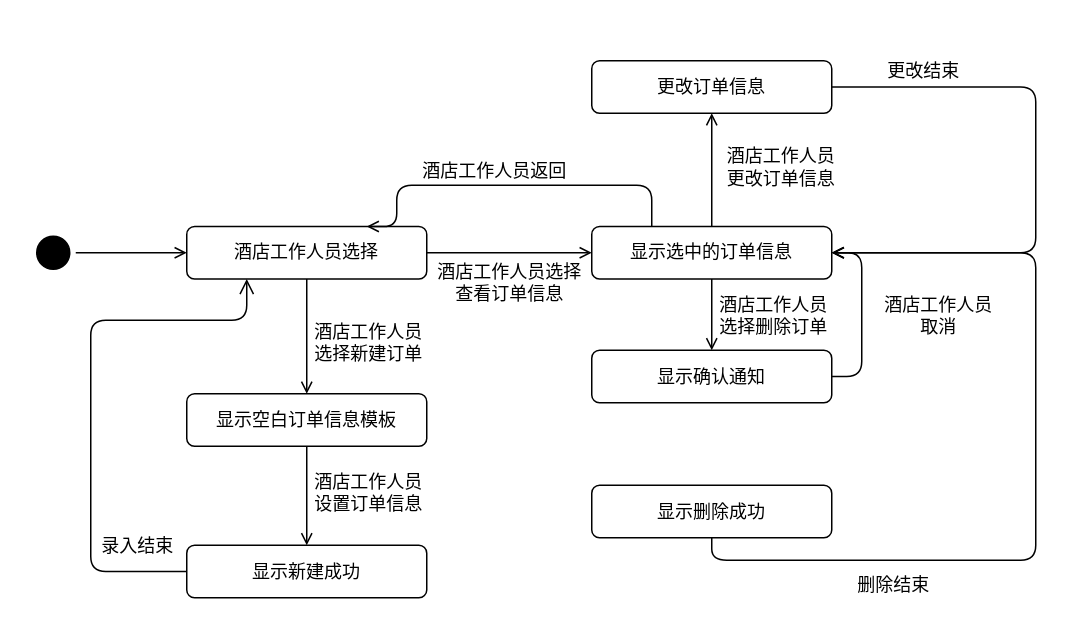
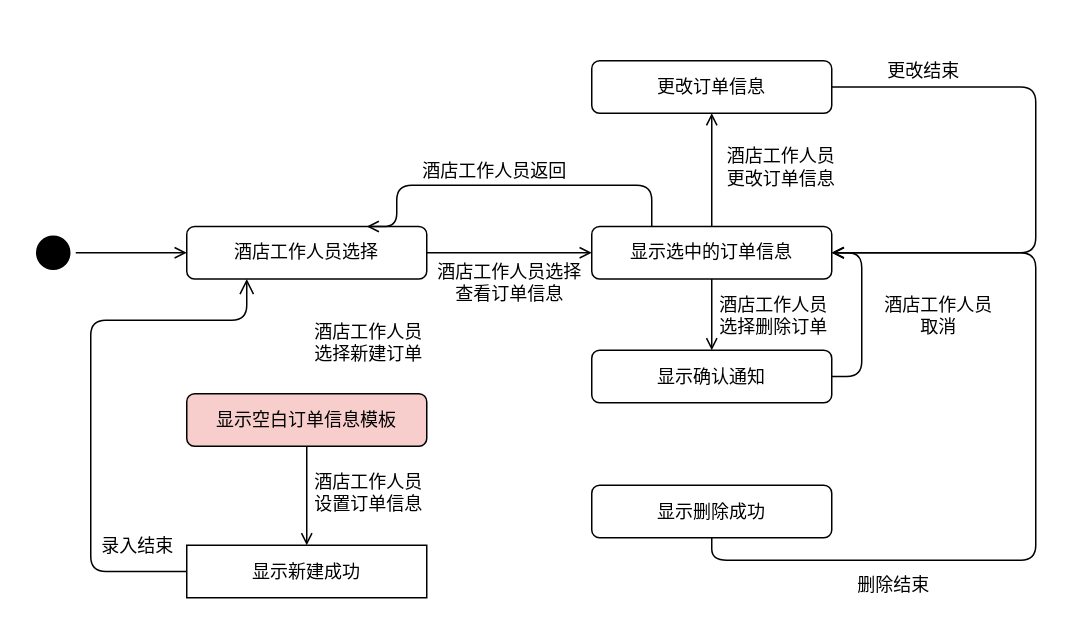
- <mxCell id="7" value="" style="edgeStyle=orthogonalEdgeStyle;rounded=0;comic=0;orthogonalLoop=1;jettySize=auto;html=1;shadow=0;endArrow=open;endFill=0;strokeColor=#000000;" parent="1" source="8" target="10" edge="1"><mxGeometry relative="1" as="geometry" /></mxCell>
- <mxCell id="10" value="显示空白订单信息模板" style="rounded=1;whiteSpace=wrap;html=1;strokeColor=#000000;" parent="1" vertex="1"><mxGeometry x="124" y="262" width="160" height="35" as="geometry" /></mxCell>
+ <mxCell id="10" value="显示空白订单信息模板" style="rounded=1;whiteSpace=wrap;html=1;strokeColor=#000000;fillColor=#f8cecc;" parent="1" vertex="1"><mxGeometry x="124" y="262" width="160" height="35" as="geometry" /></mxCell>
- <mxCell id="11" value="显示新建成功" style="rounded=1;whiteSpace=wrap;html=1;strokeColor=#000000;" parent="1" vertex="1"><mxGeometry x="124" y="363" width="160" height="35" as="geometry" /></mxCell>
+ <mxCell id="11" value="显示新建成功" style="whiteSpace=wrap;html=1;strokeColor=#000000;rounded=0;" parent="1" vertex="1"><mxGeometry x="124" y="363" width="160" height="35" as="geometry" /></mxCell>
